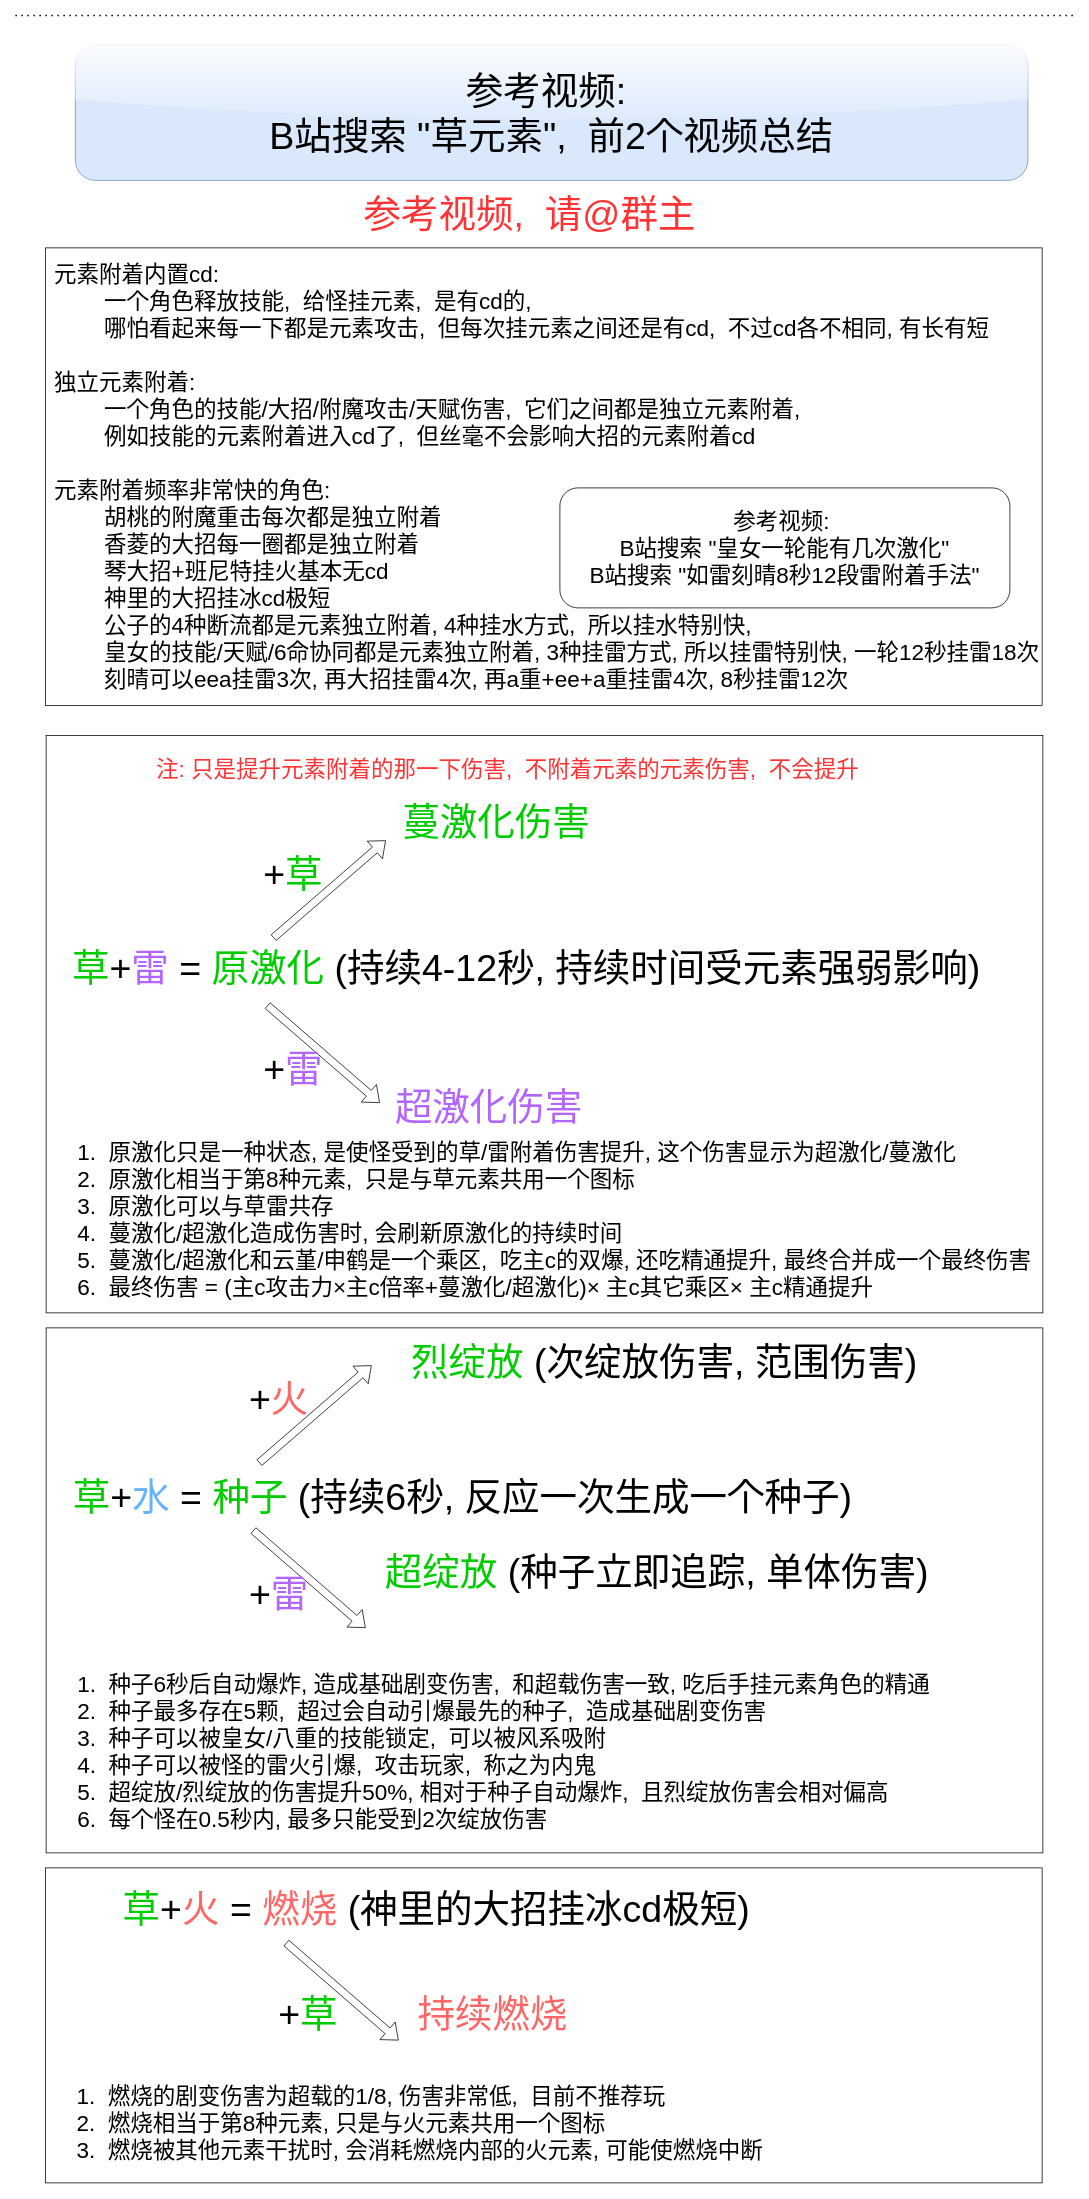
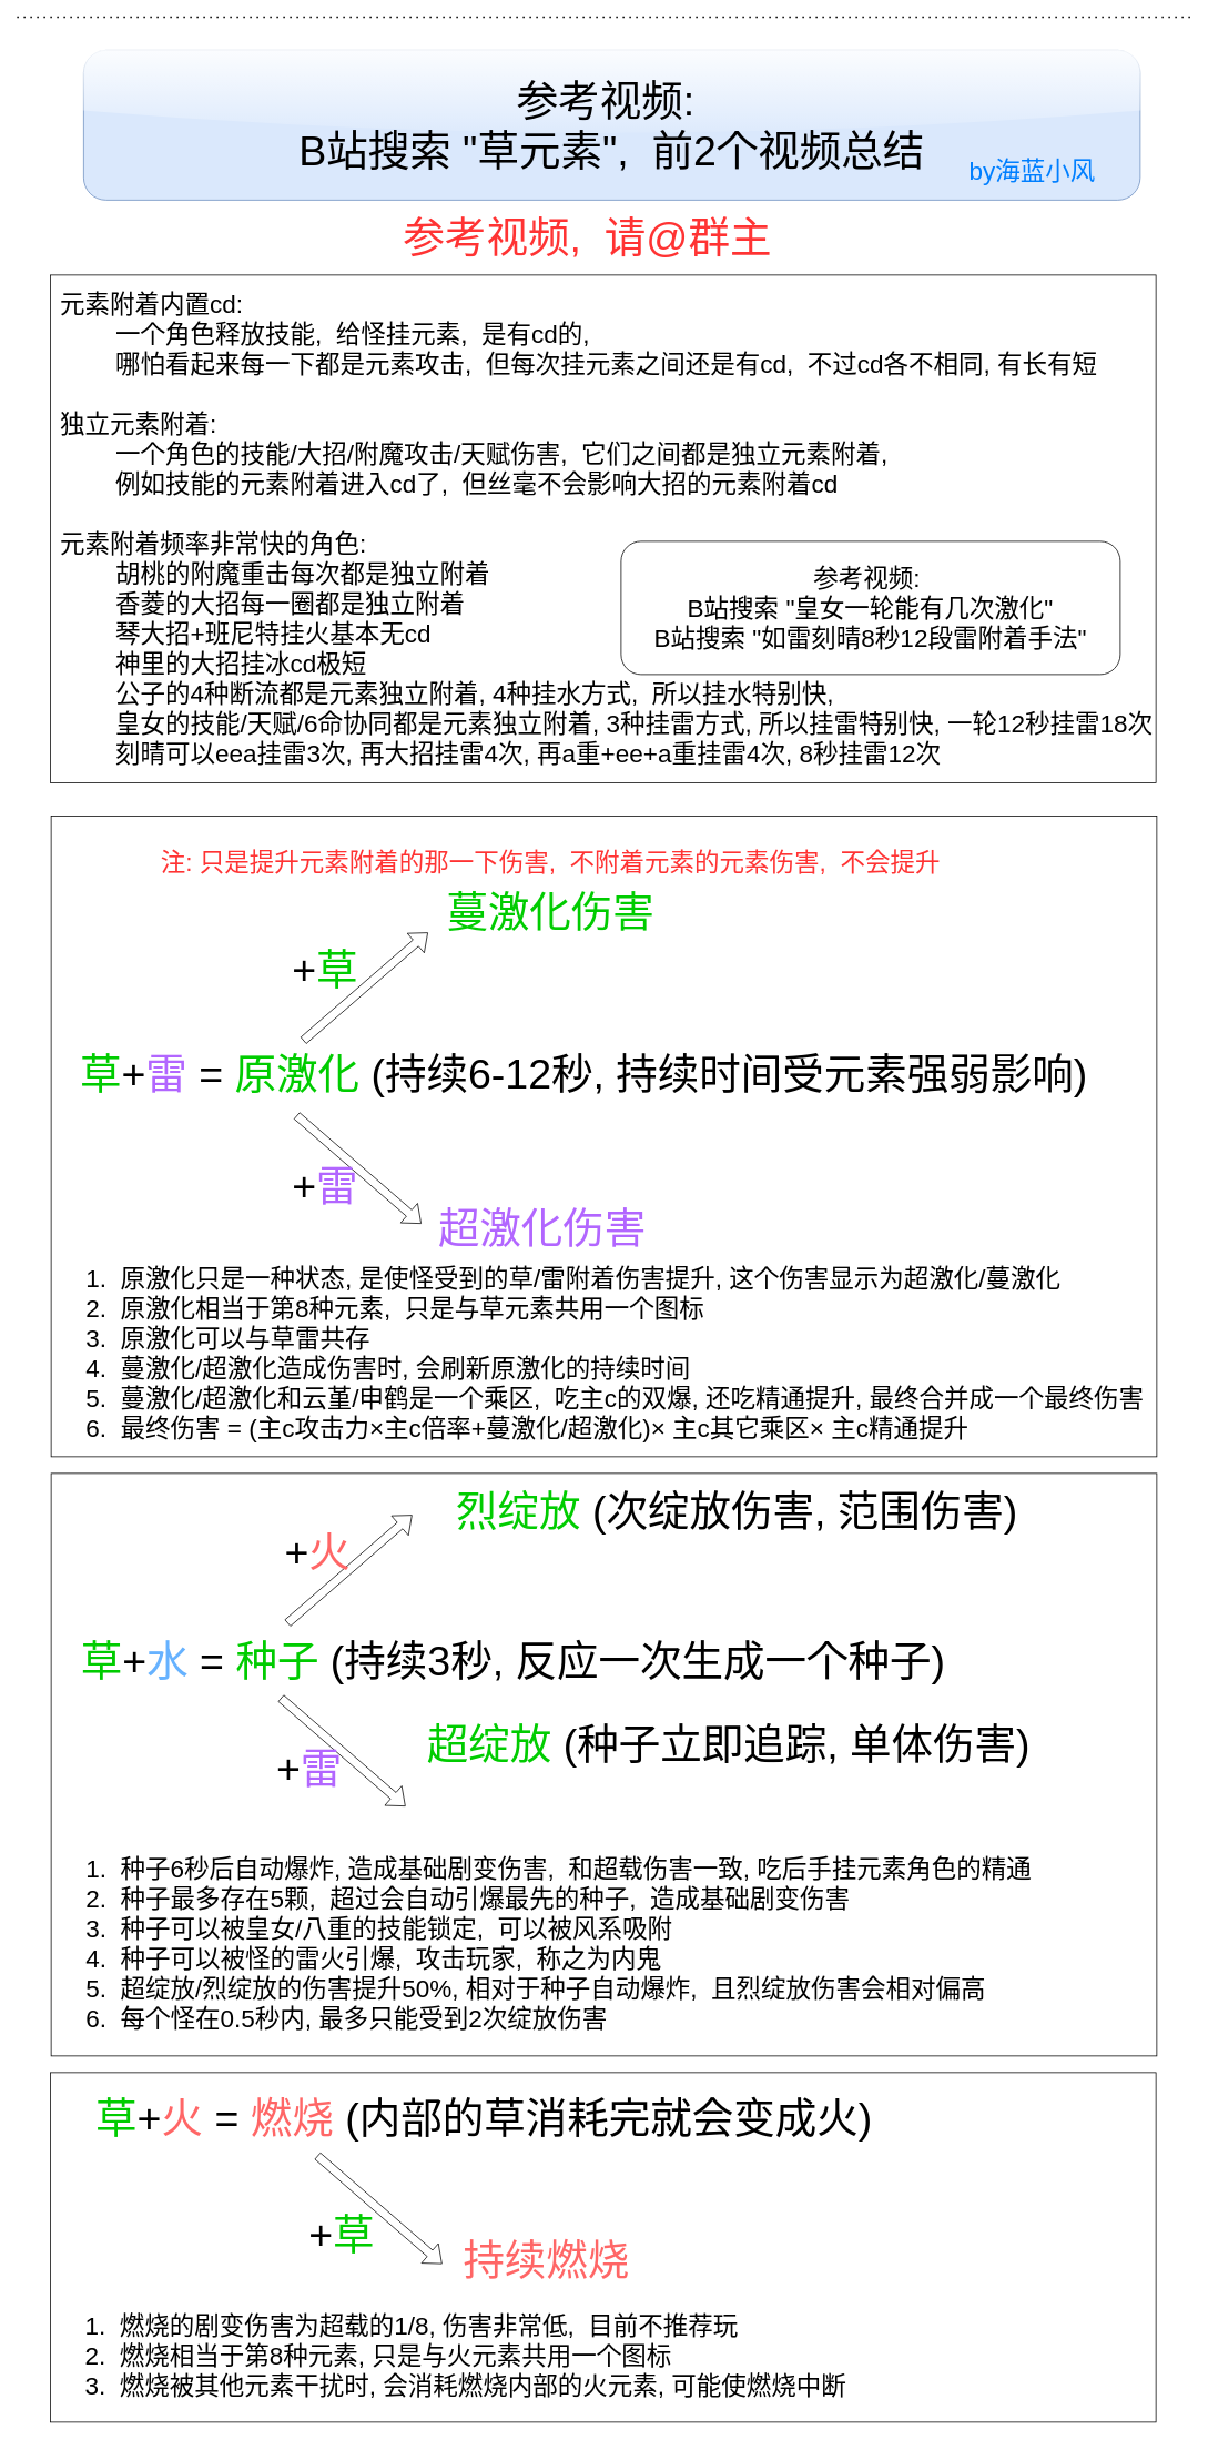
+ <mxCell id="32" value="&lt;font color=&quot;#007fff&quot; style=&quot;font-size: 30px;&quot;&gt;by海蓝小风&lt;/font&gt;" style="text;html=1;align=center;verticalAlign=middle;resizable=0;points=[];autosize=1;strokeColor=none;fillColor=none;fontSize=30;fontColor=#FF3333;" parent="1" vertex="1"><mxGeometry x="1150" y="180" width="180" height="50" as="geometry" /></mxCell>
- <mxCell id="22" value="&lt;font color=&quot;#ff3333&quot;&gt;注: 只是提升元素附着的那一下伤害,&amp;nbsp; 不附着元素的元素伤害,&amp;nbsp; 不会提升&lt;/font&gt;" style="text;html=1;align=center;verticalAlign=middle;resizable=0;points=[];autosize=1;strokeColor=none;fillColor=none;fontSize=30;fontColor=#00CC00;" parent="1" vertex="1"><mxGeometry x="196" y="1000" width="960" height="50" as="geometry" /></mxCell>
+ <mxCell id="22" value="&lt;font color=&quot;#ff3333&quot;&gt;注: 只是提升元素附着的那一下伤害,&amp;nbsp; 不附着元素的元素伤害,&amp;nbsp; 不会提升&lt;/font&gt;" style="text;html=1;align=center;verticalAlign=middle;resizable=0;points=[];autosize=1;strokeColor=none;fillColor=none;fontSize=30;fontColor=#00CC00;" parent="1" vertex="1"><mxGeometry x="181" y="1010" width="960" height="50" as="geometry" /></mxCell>
- <mxCell id="6" value="&lt;font color=&quot;#00cc00&quot;&gt;草&lt;/font&gt;+&lt;font color=&quot;#b266ff&quot;&gt;雷&lt;/font&gt; = &lt;font color=&quot;#00cc00&quot;&gt;原激化&lt;/font&gt; (持续4-12秒, 持续时间受元素强弱影响)" style="text;html=1;align=center;verticalAlign=middle;resizable=0;points=[];autosize=1;strokeColor=none;fillColor=none;fontSize=50;" parent="1" vertex="1"><mxGeometry x="86" y="1255" width="1230" height="70" as="geometry" /></mxCell>
+ <mxCell id="6" value="&lt;font color=&quot;#00cc00&quot;&gt;草&lt;/font&gt;+&lt;font color=&quot;#b266ff&quot;&gt;雷&lt;/font&gt; = &lt;font color=&quot;#00cc00&quot;&gt;原激化&lt;/font&gt; (持续6-12秒, 持续时间受元素强弱影响)" style="text;html=1;align=center;verticalAlign=middle;resizable=0;points=[];autosize=1;strokeColor=none;fillColor=none;fontSize=50;" parent="1" vertex="1"><mxGeometry x="86" y="1255" width="1230" height="70" as="geometry" /></mxCell>
- <mxCell id="17" value="+&lt;font color=&quot;#ff6666&quot;&gt;火&lt;/font&gt;" style="text;html=1;align=center;verticalAlign=middle;resizable=0;points=[];autosize=1;strokeColor=none;fillColor=none;fontSize=50;" parent="1" vertex="1"><mxGeometry x="321" y="1830" width="100" height="70" as="geometry" /></mxCell>
+ <mxCell id="17" value="+&lt;font color=&quot;#ff6666&quot;&gt;火&lt;/font&gt;" style="text;html=1;align=center;verticalAlign=middle;resizable=0;points=[];autosize=1;strokeColor=none;fillColor=none;fontSize=50;" parent="1" vertex="1"><mxGeometry x="331" y="1830" width="100" height="70" as="geometry" /></mxCell>
- <mxCell id="14" value="&lt;font color=&quot;#00cc00&quot;&gt;草&lt;/font&gt;+&lt;font color=&quot;#66b2ff&quot;&gt;水&lt;/font&gt;&amp;nbsp;= &lt;font color=&quot;#00cc00&quot;&gt;种子&lt;/font&gt; (持续6秒, 反应一次生成一个种子)" style="text;html=1;align=center;verticalAlign=middle;resizable=0;points=[];autosize=1;strokeColor=none;fillColor=none;fontSize=50;" parent="1" vertex="1"><mxGeometry x="86" y="1960" width="1060" height="70" as="geometry" /></mxCell>
+ <mxCell id="14" value="&lt;font color=&quot;#00cc00&quot;&gt;草&lt;/font&gt;+&lt;font color=&quot;#66b2ff&quot;&gt;水&lt;/font&gt;&amp;nbsp;= &lt;font color=&quot;#00cc00&quot;&gt;种子&lt;/font&gt; (持续3秒, 反应一次生成一个种子)" style="text;html=1;align=center;verticalAlign=middle;resizable=0;points=[];autosize=1;strokeColor=none;fillColor=none;fontSize=50;" parent="1" vertex="1"><mxGeometry x="86" y="1960" width="1060" height="70" as="geometry" /></mxCell>
- <mxCell id="23" value="&lt;font color=&quot;#00cc00&quot;&gt;草&lt;/font&gt;+&lt;font color=&quot;#ff6666&quot;&gt;火&lt;/font&gt;&amp;nbsp;=&amp;nbsp;&lt;span style=&quot;color: rgb(255, 102, 102);&quot;&gt;燃烧&amp;nbsp;&lt;/span&gt;(神里的大招挂冰cd极短)" style="text;html=1;align=center;verticalAlign=middle;resizable=0;points=[];autosize=1;strokeColor=none;fillColor=none;fontSize=50;" parent="1" vertex="1"><mxGeometry x="101" y="2510" width="960" height="70" as="geometry" /></mxCell>
+ <mxCell id="23" value="&lt;font color=&quot;#00cc00&quot;&gt;草&lt;/font&gt;+&lt;font color=&quot;#ff6666&quot;&gt;火&lt;/font&gt;&amp;nbsp;=&amp;nbsp;&lt;span style=&quot;color: rgb(255, 102, 102);&quot;&gt;燃烧&amp;nbsp;&lt;/span&gt;(内部的草消耗完就会变成火)" style="text;html=1;align=center;verticalAlign=middle;resizable=0;points=[];autosize=1;strokeColor=none;fillColor=none;fontSize=50;" parent="1" vertex="1"><mxGeometry x="101" y="2510" width="960" height="70" as="geometry" /></mxCell>
- <mxCell id="26" value="&lt;font&gt;持续燃烧&lt;/font&gt;" style="text;html=1;align=center;verticalAlign=middle;resizable=0;points=[];autosize=1;strokeColor=none;fillColor=none;fontSize=50;fontColor=#FF6666;" parent="1" vertex="1"><mxGeometry x="546" y="2650" width="220" height="70" as="geometry" /></mxCell>
+ <mxCell id="26" value="&lt;font&gt;持续燃烧&lt;/font&gt;" style="text;html=1;align=center;verticalAlign=middle;resizable=0;points=[];autosize=1;strokeColor=none;fillColor=none;fontSize=50;fontColor=#FF6666;" parent="1" vertex="1"><mxGeometry x="546" y="2680" width="220" height="70" as="geometry" /></mxCell>
